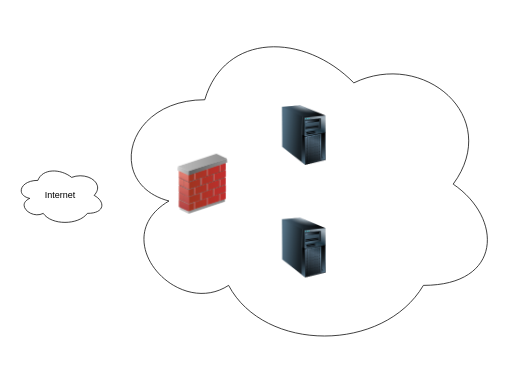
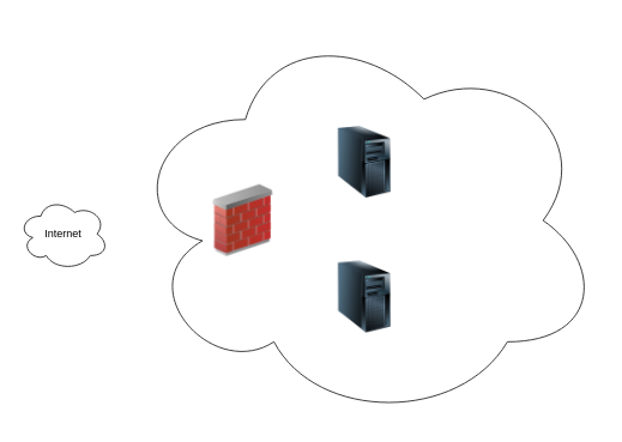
- <mxCell id="2" value="Internet" style="ellipse;shape=cloud;whiteSpace=wrap;html=1;" vertex="1" parent="1"><mxGeometry x="20" y="220" width="120" height="80" as="geometry" /></mxCell>
+ <mxCell id="2" value="Internet" style="ellipse;shape=cloud;whiteSpace=wrap;html=1;" vertex="1" parent="1"><mxGeometry x="20" y="220" width="100" height="80" as="geometry" /></mxCell>
